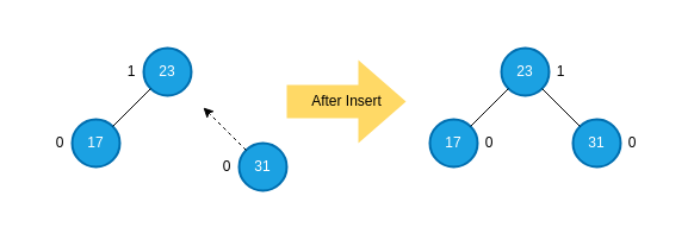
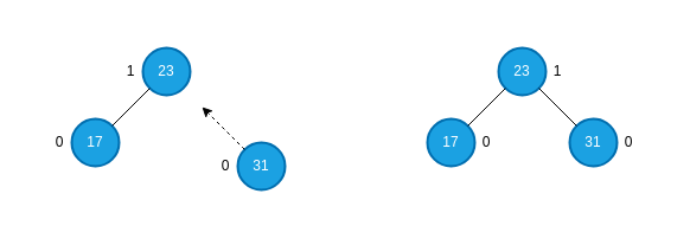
- <mxCell id="11" value="&lt;font color=&quot;#000000&quot;&gt;After Insert&lt;/font&gt;" style="html=1;shadow=0;dashed=0;align=center;verticalAlign=middle;shape=mxgraph.arrows2.arrow;dy=0.6;dx=40;notch=0;strokeColor=none;fillColor=#FFD966;" parent="1" vertex="1"><mxGeometry x="240" y="50" width="100" height="70" as="geometry" /></mxCell>
